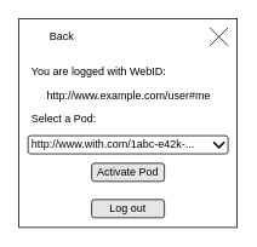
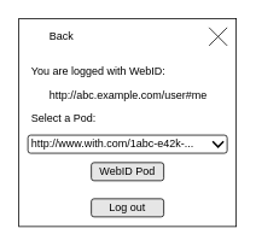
- <mxCell id="8" value="http://www.example.com/user#me" style="text;html=1;strokeColor=none;fillColor=none;align=center;verticalAlign=middle;whiteSpace=wrap;rounded=0;spacingLeft=2;" parent="1" vertex="1"><mxGeometry x="30" y="90" width="220" height="30" as="geometry" /></mxCell>
+ <mxCell id="8" value="http://abc.example.com/user#me" style="text;html=1;strokeColor=none;fillColor=none;align=center;verticalAlign=middle;whiteSpace=wrap;rounded=0;spacingLeft=2;" parent="1" vertex="1"><mxGeometry x="30" y="90" width="220" height="30" as="geometry" /></mxCell>
- <mxCell id="12" value="Activate Pod" style="rounded=1;whiteSpace=wrap;html=1;align=center;fillColor=#E6E6E6;" parent="1" vertex="1"><mxGeometry x="100" y="179.31" width="80" height="20" as="geometry" /></mxCell>
+ <mxCell id="12" value="WebID Pod" style="rounded=1;whiteSpace=wrap;html=1;align=center;fillColor=#E6E6E6;" parent="1" vertex="1"><mxGeometry x="100" y="179.31" width="80" height="20" as="geometry" /></mxCell>
